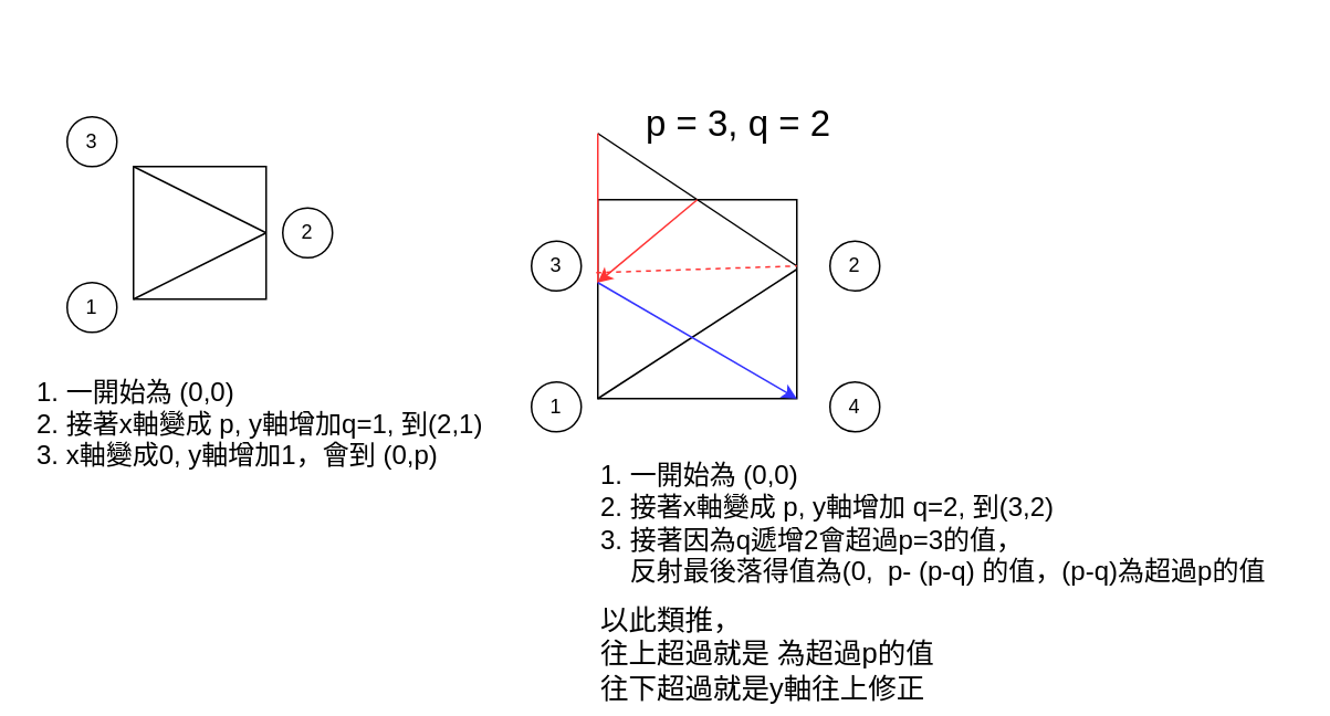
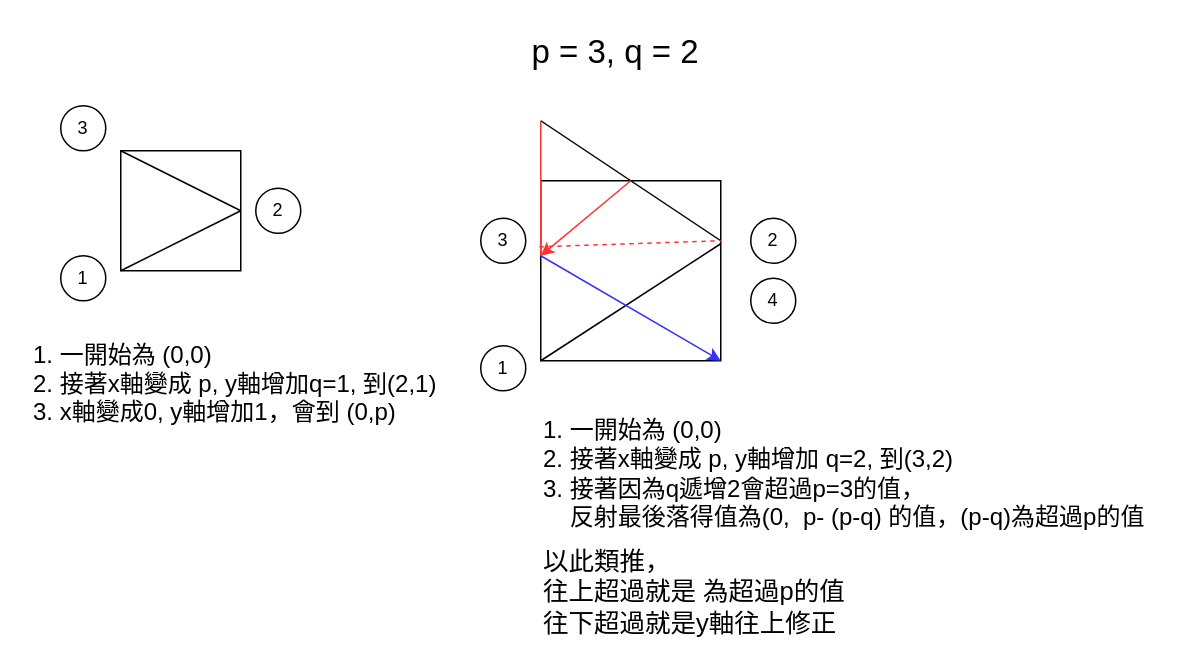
- <mxCell id="5" value="&lt;font style=&quot;font-size: 22px&quot;&gt;p = 3, q = 2&lt;/font&gt;" style="text;html=1;strokeColor=none;fillColor=none;align=center;verticalAlign=middle;whiteSpace=wrap;rounded=0;" vertex="1" parent="1"><mxGeometry x="375" y="60" width="140" height="30" as="geometry" /></mxCell>
+ <mxCell id="5" value="&lt;font style=&quot;font-size: 22px&quot;&gt;p = 3, q = 2&lt;/font&gt;" style="text;html=1;strokeColor=none;fillColor=none;align=center;verticalAlign=middle;whiteSpace=wrap;rounded=0;" vertex="1" parent="1"><mxGeometry x="340" y="20" width="140" height="30" as="geometry" /></mxCell>
- <mxCell id="20" value="4" style="ellipse;whiteSpace=wrap;html=1;" vertex="1" parent="1"><mxGeometry x="500" y="230" width="30" height="30" as="geometry" /></mxCell>
+ <mxCell id="20" value="4" style="ellipse;whiteSpace=wrap;html=1;" vertex="1" parent="1"><mxGeometry x="500" y="185" width="30" height="30" as="geometry" /></mxCell>
